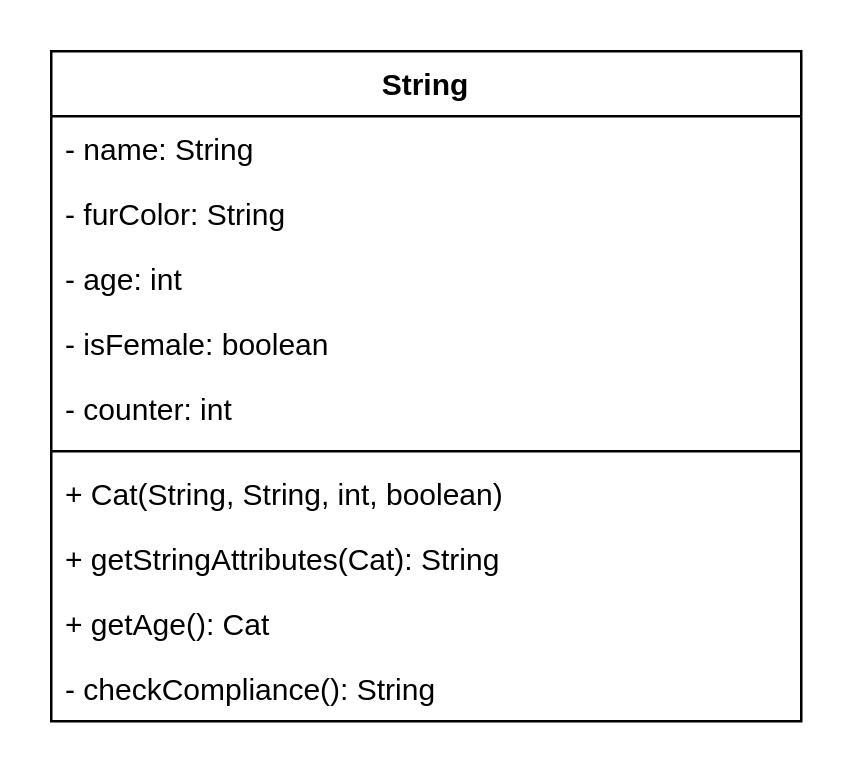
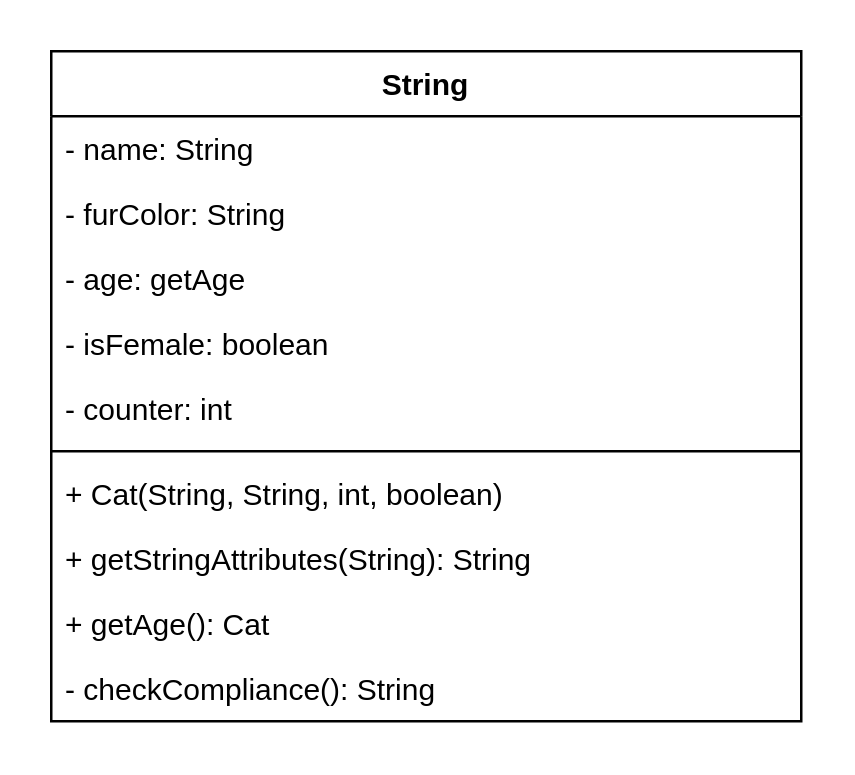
- <mxCell id="5" value="- age: int" style="text;strokeColor=none;fillColor=none;align=left;verticalAlign=top;spacingLeft=4;spacingRight=4;overflow=hidden;rotatable=0;points=[[0,0.5],[1,0.5]];portConstraint=eastwest;" parent="2" vertex="1"><mxGeometry y="78" width="300" height="26" as="geometry" /></mxCell>
+ <mxCell id="5" value="- age: getAge" style="text;strokeColor=none;fillColor=none;align=left;verticalAlign=top;spacingLeft=4;spacingRight=4;overflow=hidden;rotatable=0;points=[[0,0.5],[1,0.5]];portConstraint=eastwest;" parent="2" vertex="1"><mxGeometry y="78" width="300" height="26" as="geometry" /></mxCell>
- <mxCell id="10" value="+ getStringAttributes(Cat): String" style="text;strokeColor=none;fillColor=none;align=left;verticalAlign=top;spacingLeft=4;spacingRight=4;overflow=hidden;rotatable=0;points=[[0,0.5],[1,0.5]];portConstraint=eastwest;" parent="2" vertex="1"><mxGeometry y="190" width="300" height="26" as="geometry" /></mxCell>
+ <mxCell id="10" value="+ getStringAttributes(String): String" style="text;strokeColor=none;fillColor=none;align=left;verticalAlign=top;spacingLeft=4;spacingRight=4;overflow=hidden;rotatable=0;points=[[0,0.5],[1,0.5]];portConstraint=eastwest;" parent="2" vertex="1"><mxGeometry y="190" width="300" height="26" as="geometry" /></mxCell>
